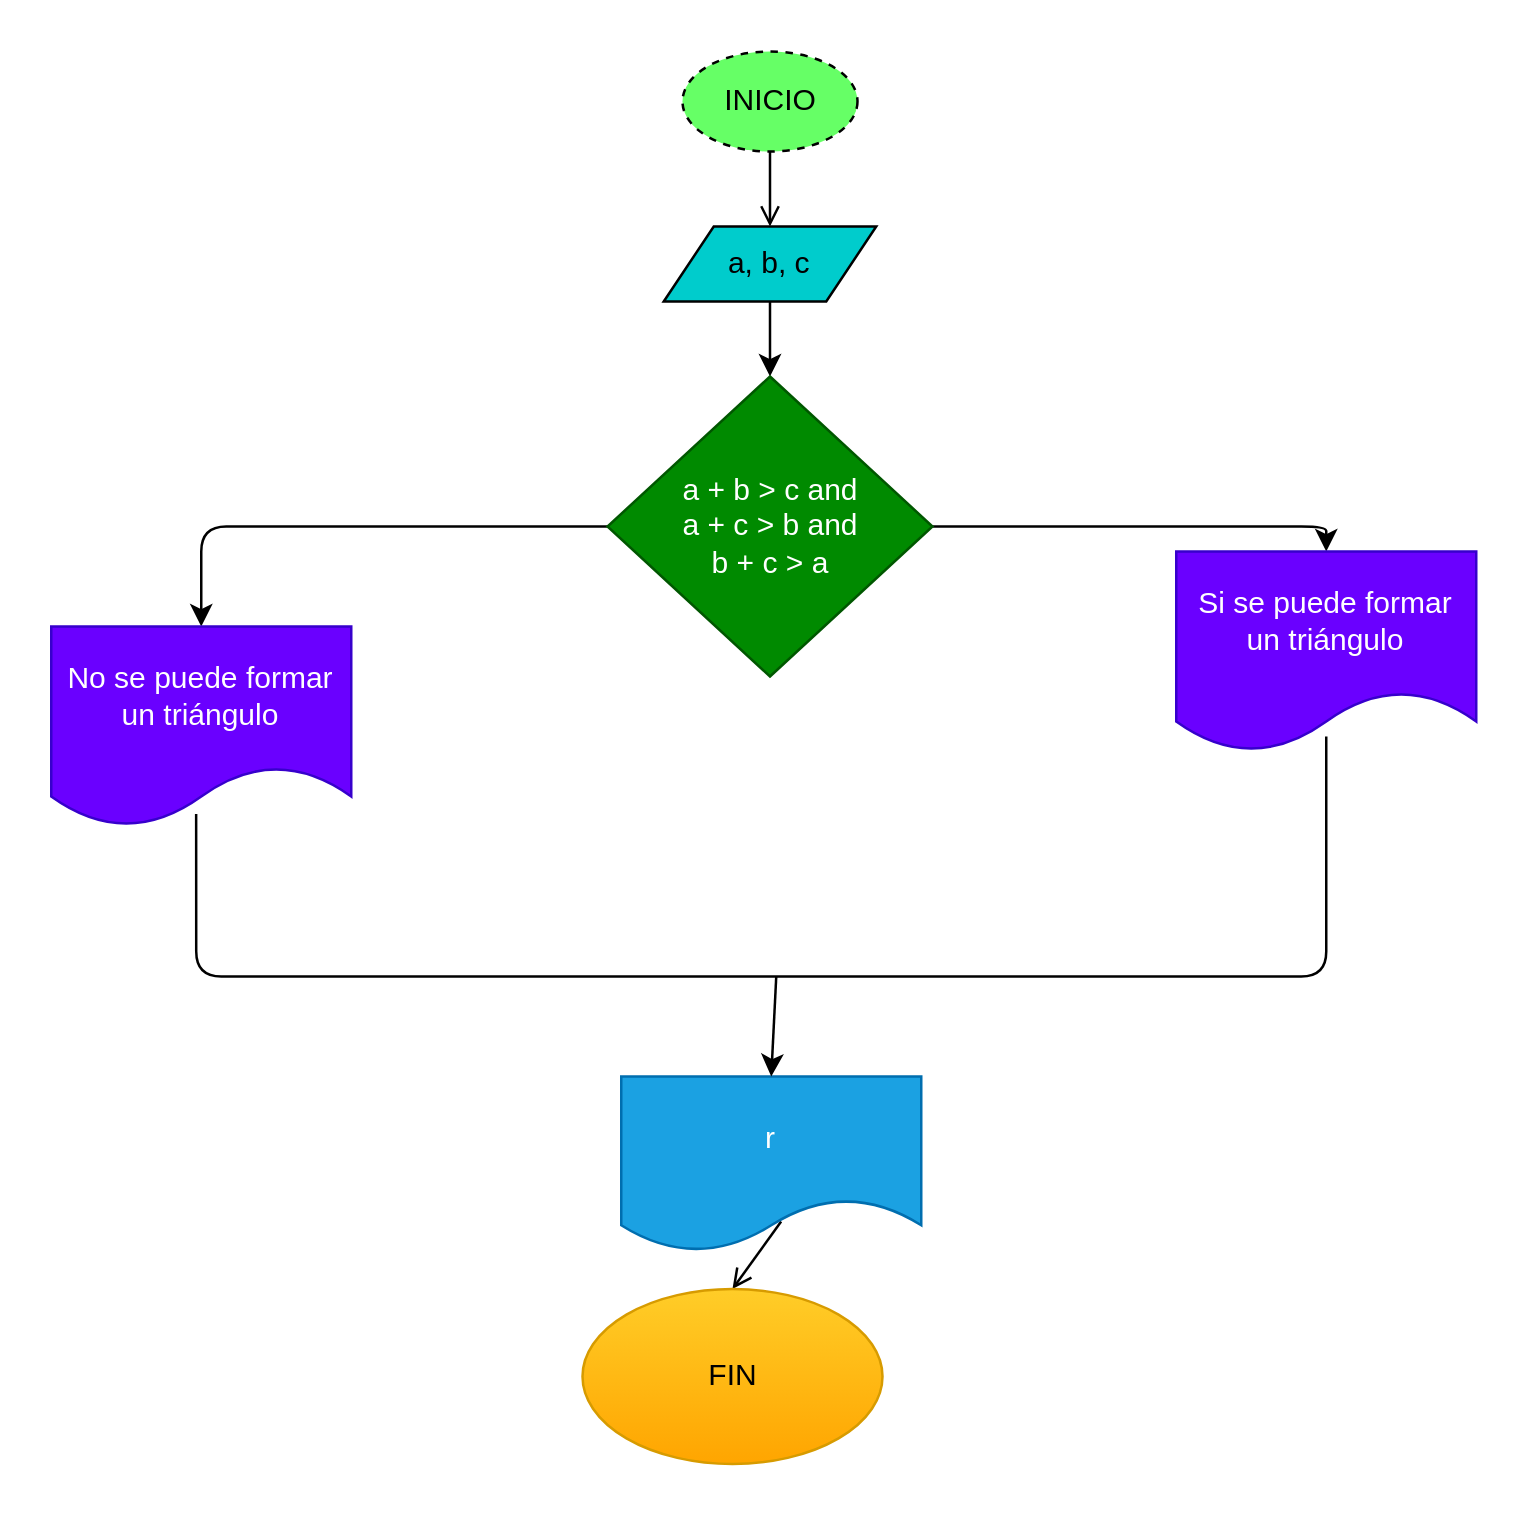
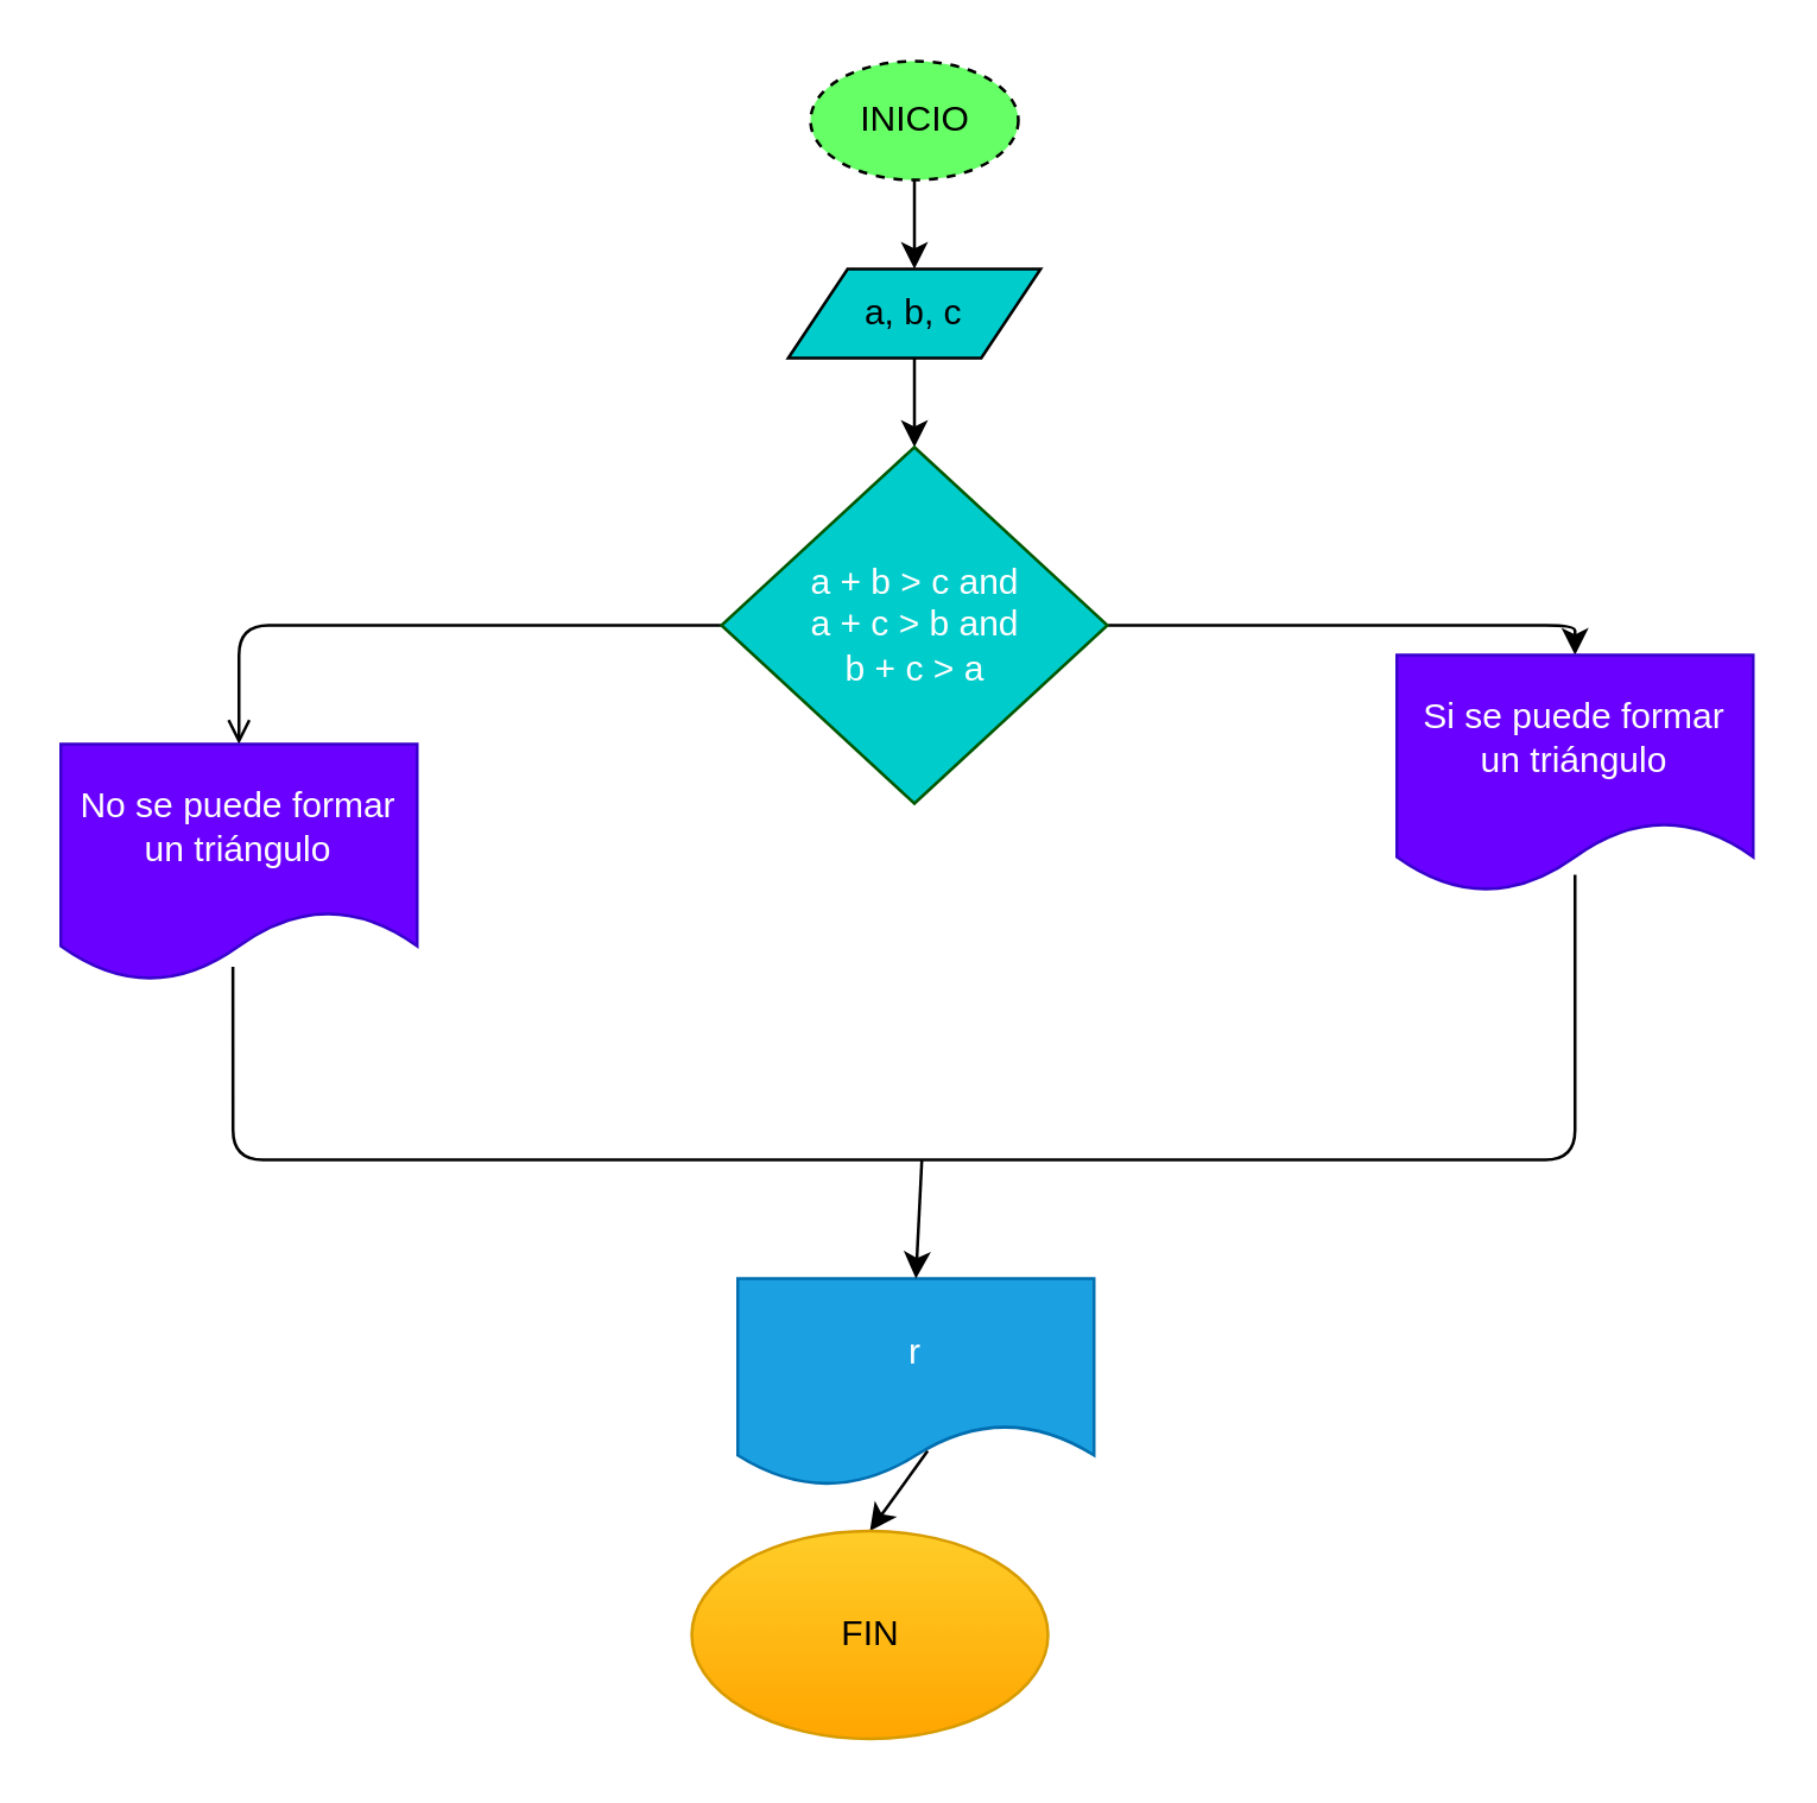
- <mxCell id="2" value="" style="edgeStyle=none;html=1;exitX=0.5;exitY=1;exitDx=0;exitDy=0;entryX=0.5;entryY=0;entryDx=0;entryDy=0;endArrow=open;" parent="1" source="3" target="5" edge="1"><mxGeometry relative="1" as="geometry" /></mxCell>
+ <mxCell id="2" value="" style="edgeStyle=none;html=1;exitX=0.5;exitY=1;exitDx=0;exitDy=0;entryX=0.5;entryY=0;entryDx=0;entryDy=0;" parent="1" source="3" target="5" edge="1"><mxGeometry relative="1" as="geometry" /></mxCell>
- <mxCell id="8" value="a + b &amp;gt; c and&lt;br&gt;a + c &amp;gt; b and&lt;br&gt;b + c &amp;gt; a" style="rhombus;whiteSpace=wrap;html=1;fillColor=#008a00;strokeColor=#005700;fontColor=#ffffff;" vertex="1" parent="1"><mxGeometry x="242.5" y="150" width="130" height="120" as="geometry" /></mxCell>
+ <mxCell id="8" value="a + b &amp;gt; c and&lt;br&gt;a + c &amp;gt; b and&lt;br&gt;b + c &amp;gt; a" style="rhombus;whiteSpace=wrap;html=1;fillColor=#00cccc;strokeColor=#005700;fontColor=#ffffff;" vertex="1" parent="1"><mxGeometry x="242.5" y="150" width="130" height="120" as="geometry" /></mxCell>
- <mxCell id="7" style="edgeStyle=none;html=1;exitX=0;exitY=0.5;exitDx=0;exitDy=0;entryX=0.5;entryY=0;entryDx=0;entryDy=0;" edge="1" parent="1" source="8" target="10"><mxGeometry relative="1" as="geometry"><mxPoint y="210" as="targetPoint" x="30" /><Array as="points"><mxPoint x="80" y="210" /></Array></mxGeometry></mxCell>
+ <mxCell id="7" style="edgeStyle=none;html=1;exitX=0;exitY=0.5;exitDx=0;exitDy=0;entryX=0.5;entryY=0;entryDx=0;entryDy=0;endArrow=open;" edge="1" parent="1" source="8" target="10"><mxGeometry relative="1" as="geometry"><mxPoint y="210" as="targetPoint" x="30" /><Array as="points"><mxPoint x="80" y="210" /></Array></mxGeometry></mxCell>
- <mxCell id="12" value="" style="edgeStyle=none;html=1;exitX=0.533;exitY=0.829;exitDx=0;exitDy=0;exitPerimeter=0;entryX=0.5;entryY=0;entryDx=0;entryDy=0;endArrow=open;" edge="1" parent="1" source="13" target="15"><mxGeometry relative="1" as="geometry" /></mxCell>
+ <mxCell id="12" value="" style="edgeStyle=none;html=1;exitX=0.533;exitY=0.829;exitDx=0;exitDy=0;exitPerimeter=0;entryX=0.5;entryY=0;entryDx=0;entryDy=0;" edge="1" parent="1" source="13" target="15"><mxGeometry relative="1" as="geometry" /></mxCell>
